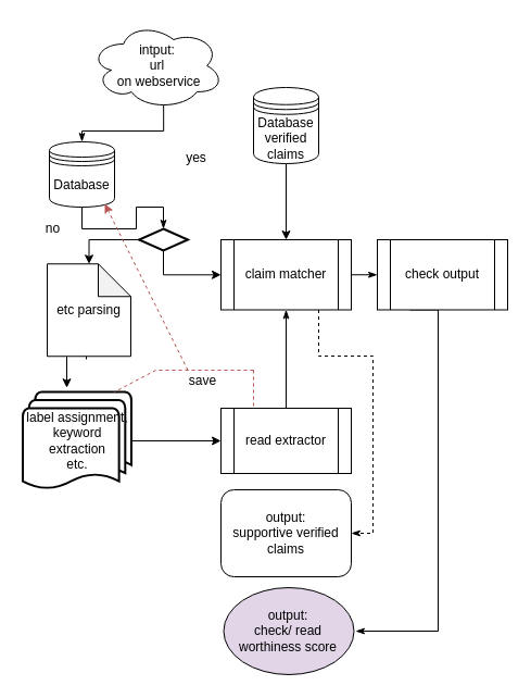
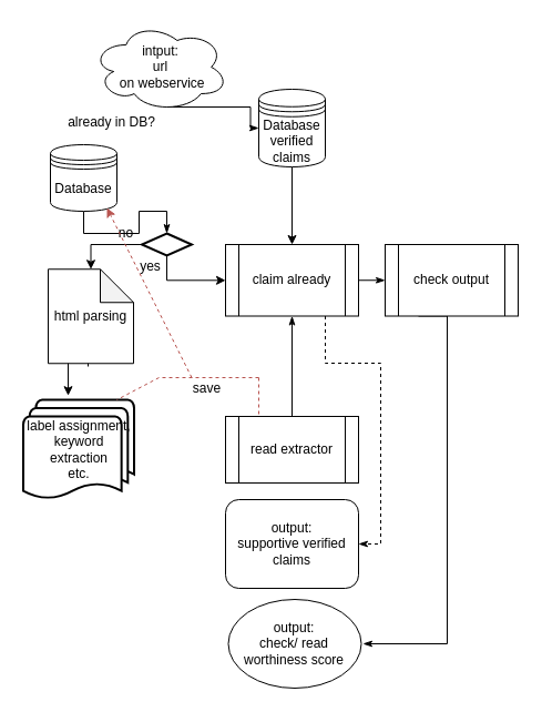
+ <mxCell id="32" value="&lt;div&gt;already in DB?&lt;/div&gt;" style="text;html=1;align=center;verticalAlign=middle;resizable=0;points=[];autosize=1;" parent="1" vertex="1"><mxGeometry x="50" y="100" width="100" height="20" as="geometry" /></mxCell>
- <mxCell id="2" style="edgeStyle=orthogonalEdgeStyle;rounded=0;orthogonalLoop=1;jettySize=auto;html=1;exitX=0.55;exitY=0.95;exitDx=0;exitDy=0;exitPerimeter=0;entryX=0.5;entryY=0;entryDx=0;entryDy=0;endArrow=classicThin;endFill=1;" edge="1" parent="1" source="3" target="5"><mxGeometry relative="1" as="geometry" /></mxCell>
+ <mxCell id="2" style="edgeStyle=orthogonalEdgeStyle;rounded=0;orthogonalLoop=1;jettySize=auto;html=1;exitX=0.55;exitY=0.95;exitDx=0;exitDy=0;exitPerimeter=0;endArrow=classicThin;endFill=1;" edge="1" parent="1" source="3" target="18"><mxGeometry relative="1" as="geometry" /></mxCell>
- <mxCell id="19" value="&lt;div&gt;yes&lt;/div&gt;" style="text;html=1;align=center;verticalAlign=middle;resizable=0;points=[];autosize=1;" parent="1" vertex="1"><mxGeometry x="165" y="135" width="30" height="20" as="geometry" /></mxCell>
+ <mxCell id="19" value="&lt;div&gt;yes&lt;/div&gt;" style="text;html=1;align=center;verticalAlign=middle;resizable=0;points=[];autosize=1;" parent="1" vertex="1"><mxGeometry x="120" y="230" width="30" height="20" as="geometry" /></mxCell>
- <mxCell id="11" value="&lt;div&gt;no&lt;/div&gt;" style="text;html=1;align=center;verticalAlign=middle;resizable=0;points=[];autosize=1;" parent="1" vertex="1"><mxGeometry x="32.5" y="200" width="30" height="20" as="geometry" /></mxCell>
+ <mxCell id="11" value="&lt;div&gt;no&lt;/div&gt;" style="text;html=1;align=center;verticalAlign=middle;resizable=0;points=[];autosize=1;" parent="1" vertex="1"><mxGeometry x="97.5" y="200" width="30" height="20" as="geometry" /></mxCell>
- <mxCell id="16" value="claim matcher" style="shape=process;whiteSpace=wrap;html=1;backgroundOutline=1;" parent="1" vertex="1"><mxGeometry x="203" y="220" width="120" height="64.5" as="geometry" /></mxCell>
+ <mxCell id="16" value="claim already" style="shape=process;whiteSpace=wrap;html=1;backgroundOutline=1;" parent="1" vertex="1"><mxGeometry x="203" y="220" width="120" height="64.5" as="geometry" /></mxCell>
- <mxCell id="10" value="etc parsing" style="shape=note;whiteSpace=wrap;html=1;backgroundOutline=1;darkOpacity=0.05;" parent="1" vertex="1"><mxGeometry x="43" y="242.25" width="77" height="85" as="geometry" /></mxCell>
+ <mxCell id="10" value="html parsing" style="shape=note;whiteSpace=wrap;html=1;backgroundOutline=1;darkOpacity=0.05;" parent="1" vertex="1"><mxGeometry x="43" y="242.25" width="77" height="85" as="geometry" /></mxCell>
- <mxCell id="12" style="edgeStyle=orthogonalEdgeStyle;rounded=0;orthogonalLoop=1;jettySize=auto;html=1;exitX=1;exitY=0.5;exitDx=0;exitDy=0;exitPerimeter=0;entryX=0;entryY=0.5;entryDx=0;entryDy=0;" edge="1" parent="1" source="13" target="22"><mxGeometry relative="1" as="geometry" /></mxCell>
- <mxCell id="31" value="&lt;div&gt;output:&lt;/div&gt;&lt;div&gt;check/ read worthiness score&lt;br&gt;&lt;/div&gt;" style="ellipse;whiteSpace=wrap;html=1;fillColor=#e1d5e7;" vertex="1" parent="1"><mxGeometry x="205.496" y="540" width="120" height="80" as="geometry" /></mxCell>
+ <mxCell id="31" value="&lt;div&gt;output:&lt;/div&gt;&lt;div&gt;check/ read worthiness score&lt;br&gt;&lt;/div&gt;" style="ellipse;whiteSpace=wrap;html=1;" vertex="1" parent="1"><mxGeometry x="205.496" y="540" width="120" height="80" as="geometry" /></mxCell>
